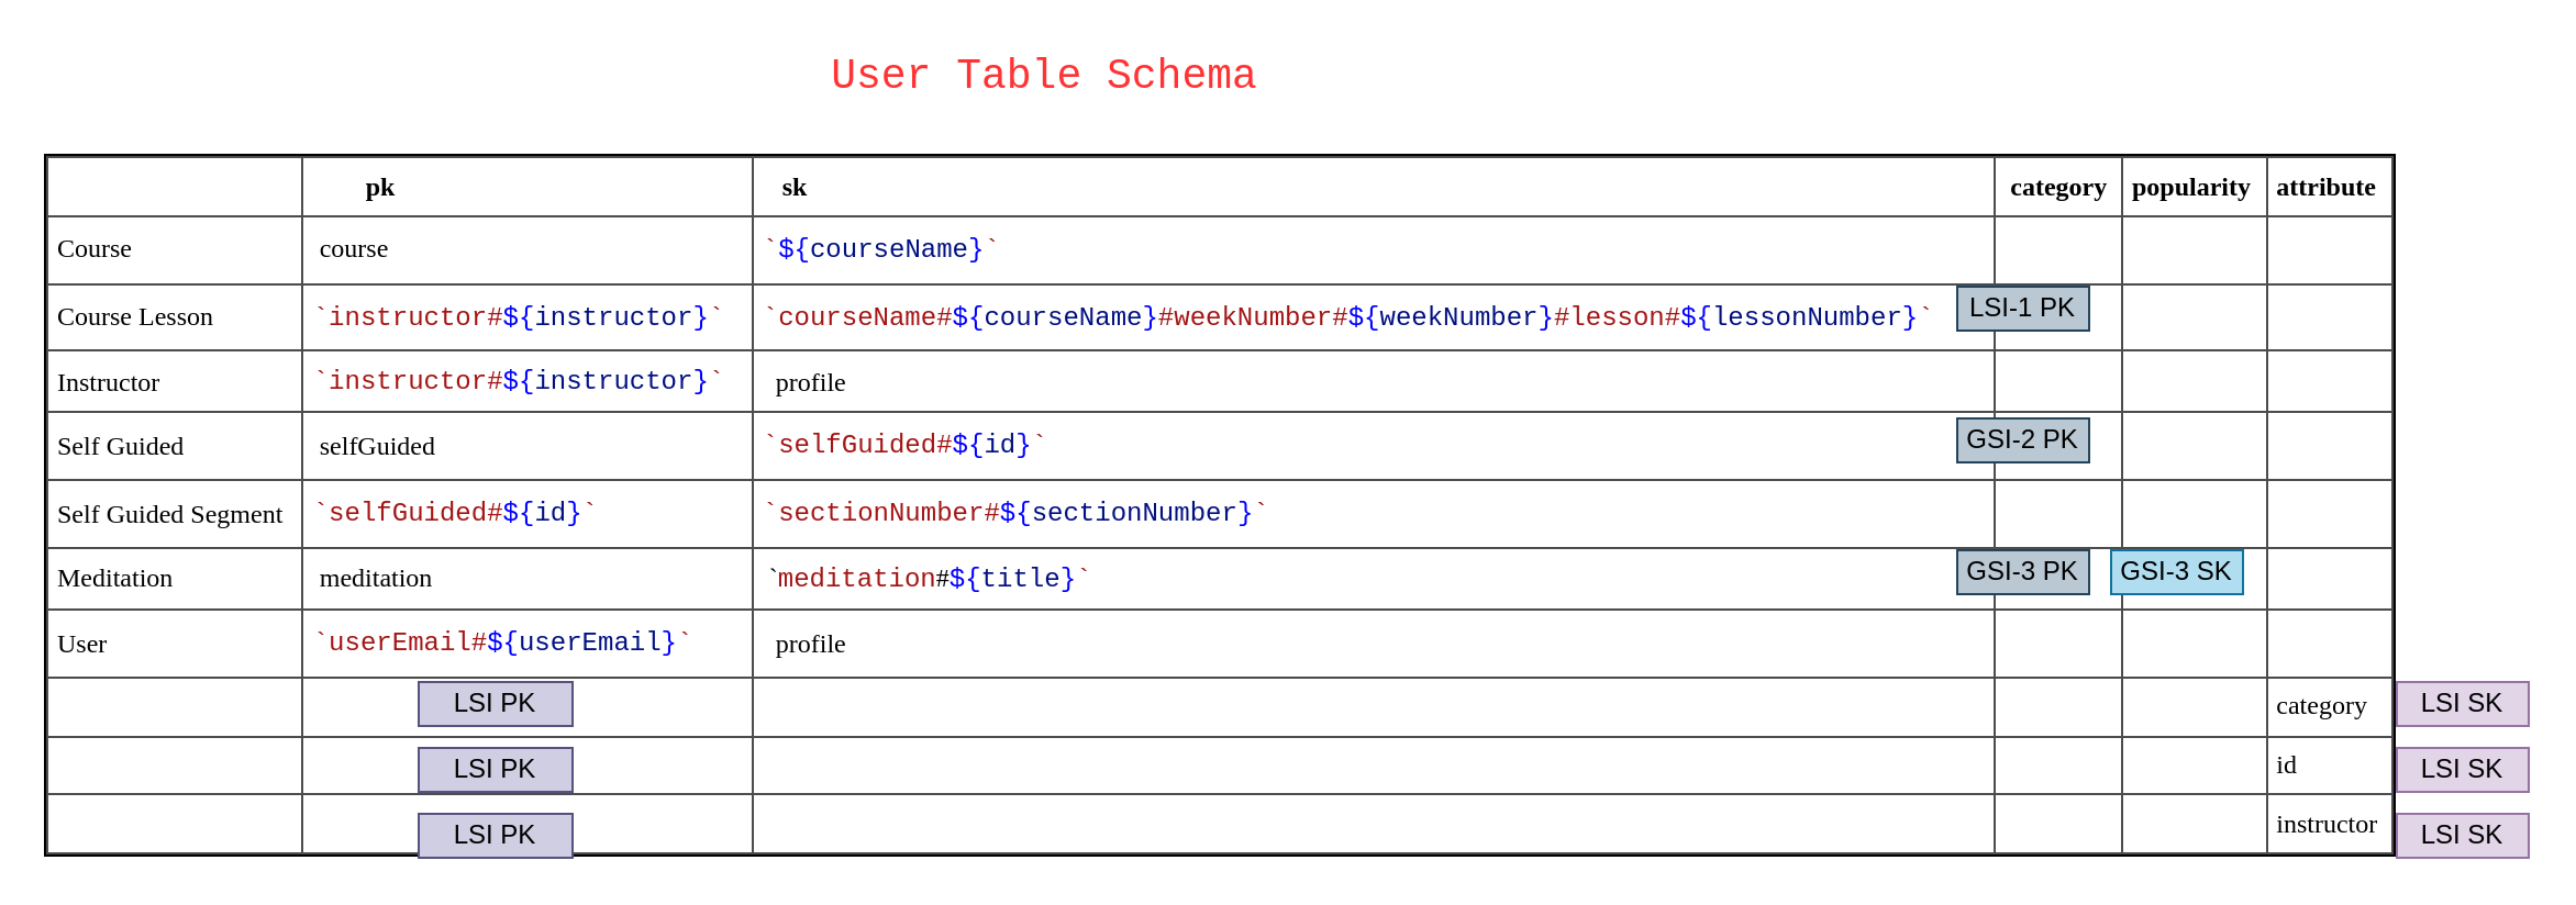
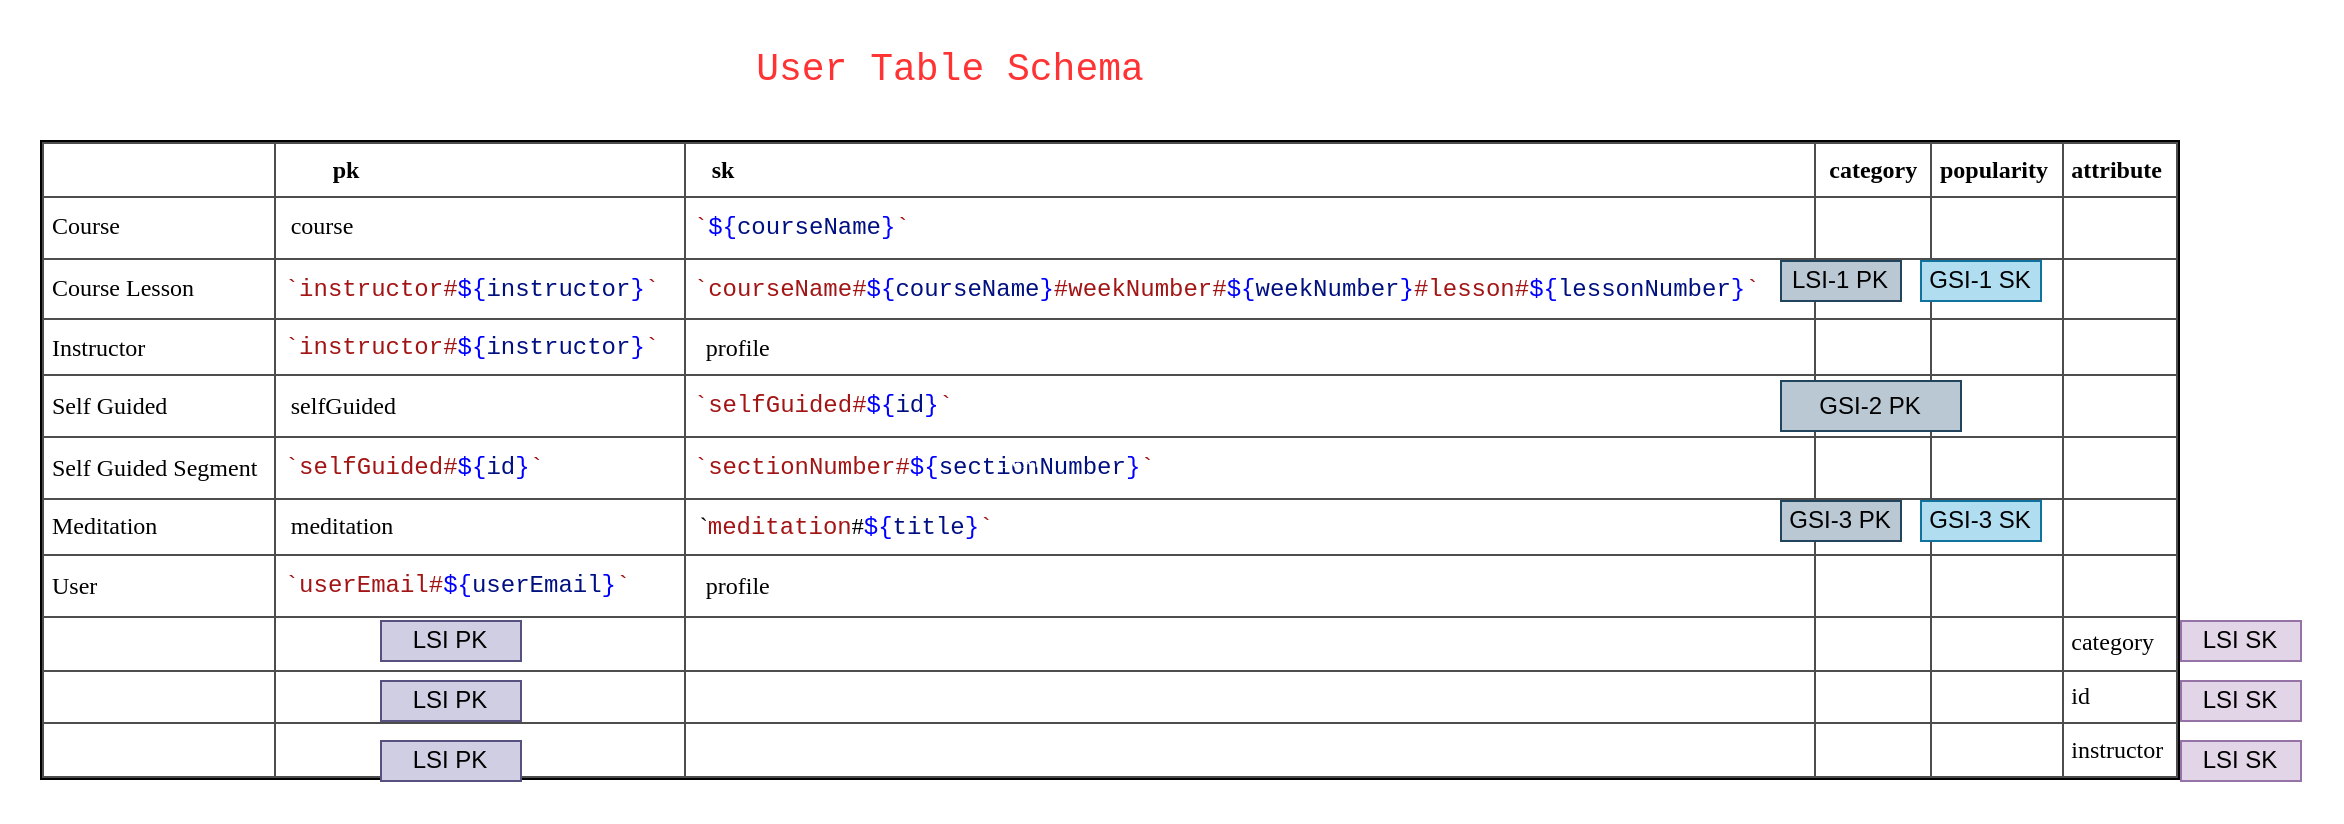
+ <mxCell id="7" value="GSI-1 SK" style="text;html=1;fillColor=#b1ddf0;align=center;verticalAlign=middle;whiteSpace=wrap;rounded=0;strokeColor=#10739e;" vertex="1" parent="1"><mxGeometry x="960" y="130" width="60" height="20" as="geometry" /></mxCell>
- <mxCell id="4" value="GSI-2 PK" style="text;html=1;fillColor=#bac8d3;align=center;verticalAlign=middle;whiteSpace=wrap;rounded=0;strokeColor=#23445d;" vertex="1" parent="1"><mxGeometry x="890" y="190" width="60" height="20" as="geometry" /></mxCell>
+ <mxCell id="4" value="GSI-2 PK" style="text;html=1;fillColor=#bac8d3;align=center;verticalAlign=middle;whiteSpace=wrap;rounded=0;strokeColor=#23445d;" vertex="1" parent="1"><mxGeometry x="890" y="190" width="90" height="25" as="geometry" /></mxCell>
- <mxCell id="14" value="Text" style="text;html=1;strokeColor=none;fillColor=none;align=center;verticalAlign=middle;whiteSpace=wrap;rounded=0;glass=1;labelBackgroundColor=none;fontFamily=Tahoma;fontColor=#FFFFFF;" vertex="1" parent="1"><mxGeometry x="570" y="220" width="40" height="20" as="geometry" /></mxCell>
+ <mxCell id="14" value="Text" style="text;html=1;strokeColor=none;fillColor=none;align=center;verticalAlign=middle;whiteSpace=wrap;rounded=0;glass=1;labelBackgroundColor=none;fontFamily=Tahoma;fontColor=#FFFFFF;" vertex="1" parent="1"><mxGeometry x="490" y="220" width="40" height="20" as="geometry" /></mxCell>
